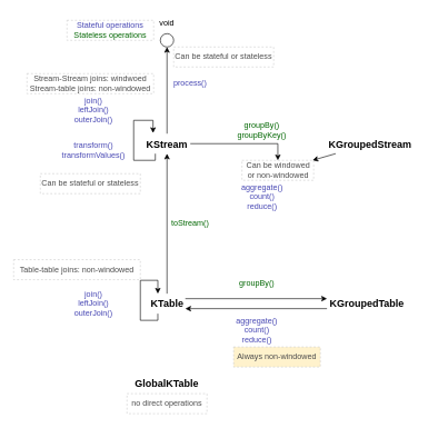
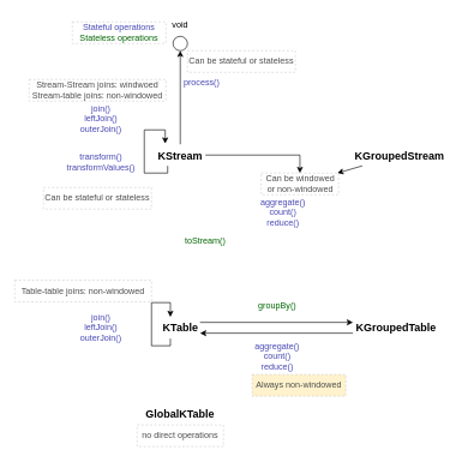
- <mxCell id="8" value="&lt;font color=&quot;#4747b3&quot;&gt;process()&lt;/font&gt;" style="text;html=1;align=center;verticalAlign=middle;whiteSpace=wrap;rounded=0;" vertex="1" parent="1"><mxGeometry x="255" y="110" width="60" height="30" as="geometry" /></mxCell>
+ <mxCell id="8" value="&lt;font color=&quot;#4747b3&quot;&gt;process()&lt;/font&gt;" style="text;html=1;align=center;verticalAlign=middle;whiteSpace=wrap;rounded=0;" vertex="1" parent="1"><mxGeometry x="250" y="100" width="60" height="30" as="geometry" /></mxCell>
- <mxCell id="12" value="&lt;font color=&quot;#006600&quot;&gt;groupBy()&lt;/font&gt;&lt;div&gt;&lt;font color=&quot;#006600&quot;&gt;groupByKey()&lt;/font&gt;&lt;/div&gt;" style="text;html=1;align=center;verticalAlign=middle;whiteSpace=wrap;rounded=0;" vertex="1" parent="1"><mxGeometry x="350" y="180" width="85" height="30" as="geometry" /></mxCell>
- <mxCell id="13" style="edgeStyle=orthogonalEdgeStyle;rounded=0;orthogonalLoop=1;jettySize=auto;html=1;entryX=0.5;entryY=1;entryDx=0;entryDy=0;" edge="1" parent="1" source="16" target="7"><mxGeometry relative="1" as="geometry" /></mxCell>
